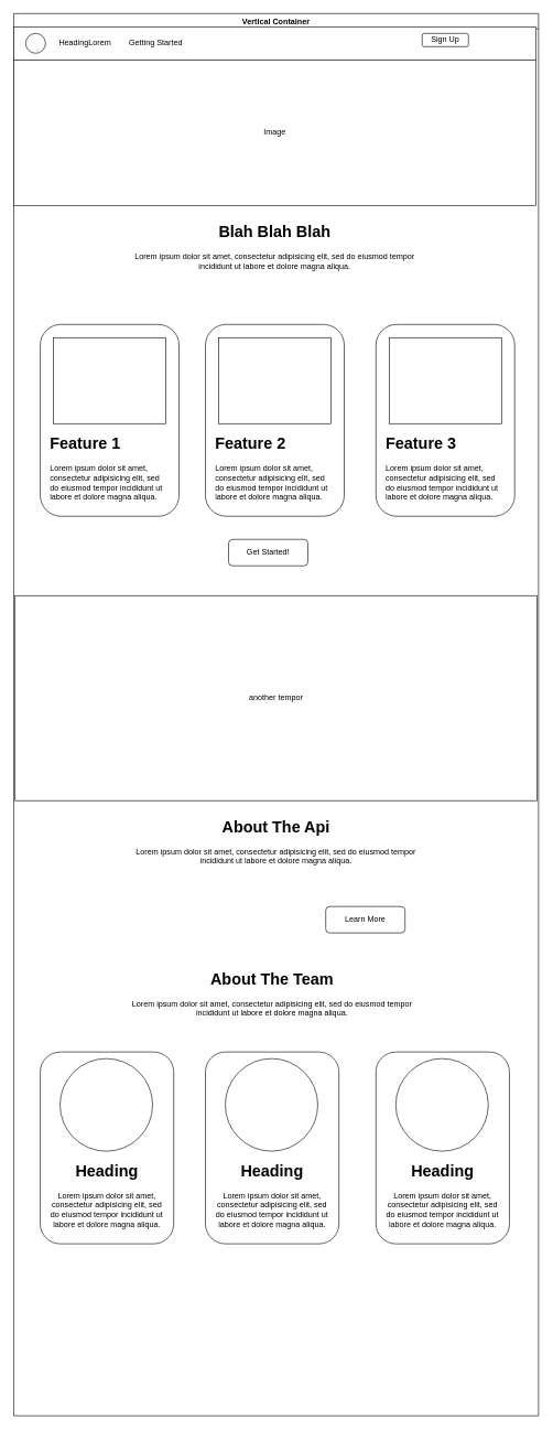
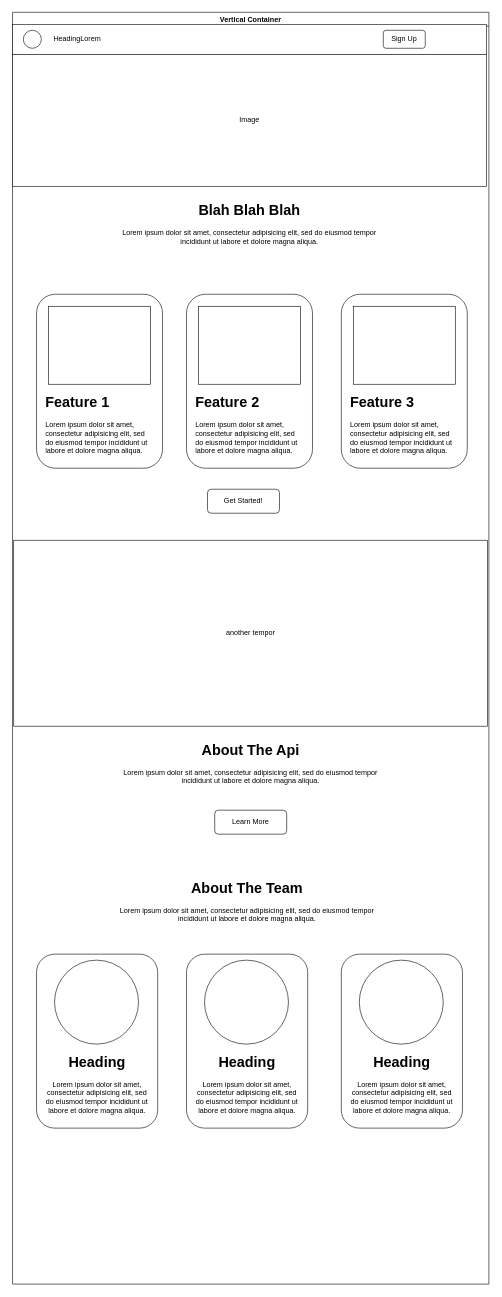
- <mxCell id="6" value="Sign Up" style="rounded=1;whiteSpace=wrap;html=1;" parent="2" vertex="1"><mxGeometry x="618" y="30" width="70" height="20" as="geometry" /></mxCell>
+ <mxCell id="6" value="Sign Up" style="rounded=1;whiteSpace=wrap;html=1;" parent="2" vertex="1"><mxGeometry x="618" y="30" width="70" height="30" as="geometry" /></mxCell>
- <mxCell id="8" value="Getting Started" style="text;html=1;strokeColor=none;fillColor=none;align=center;verticalAlign=middle;whiteSpace=wrap;rounded=0;" parent="2" vertex="1"><mxGeometry x="155" y="30" width="120" height="30" as="geometry" /></mxCell>
- <mxCell id="33" value="Learn More" style="rounded=1;whiteSpace=wrap;html=1;" vertex="1" parent="2"><mxGeometry x="472" y="1350" width="120" height="40" as="geometry" /></mxCell>
+ <mxCell id="33" value="Learn More" style="rounded=1;whiteSpace=wrap;html=1;" vertex="1" parent="2"><mxGeometry x="337" y="1330" width="120" height="40" as="geometry" /></mxCell>
